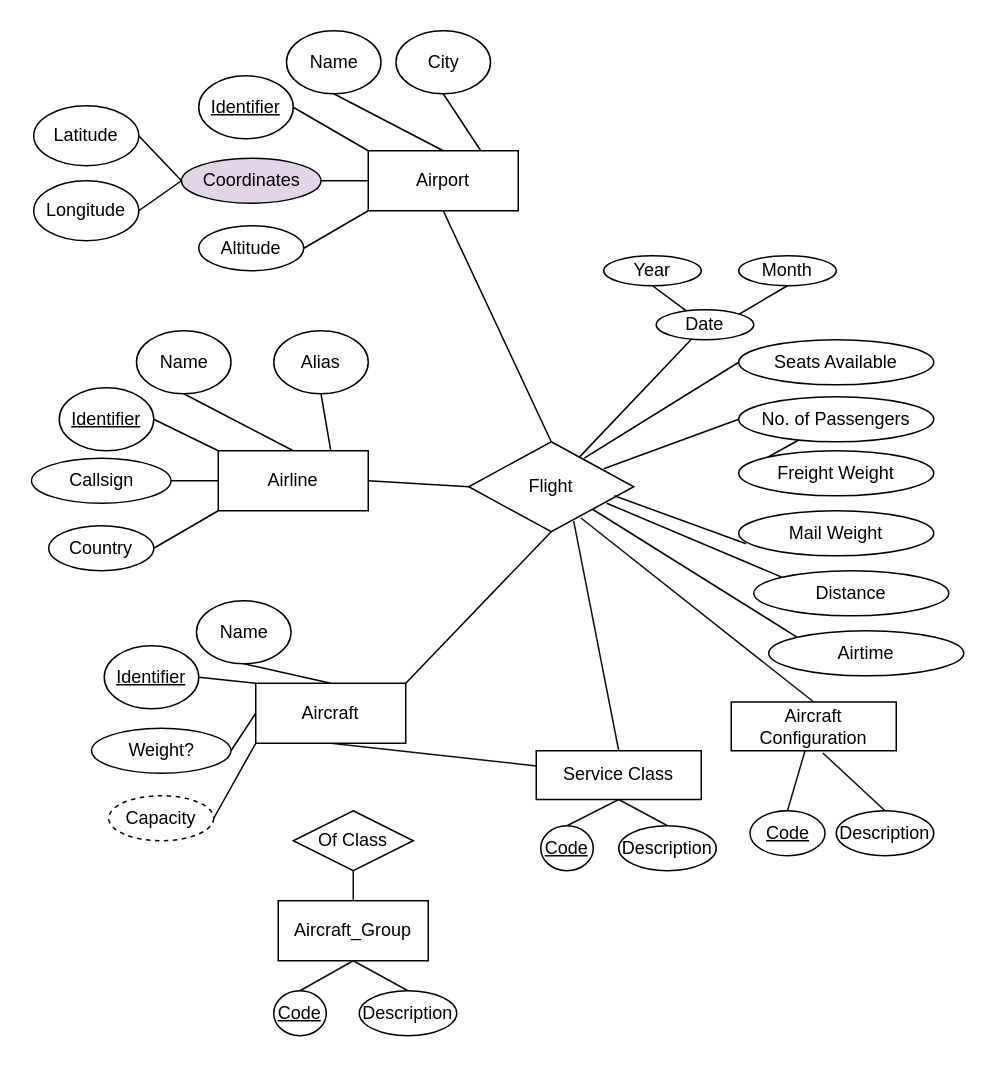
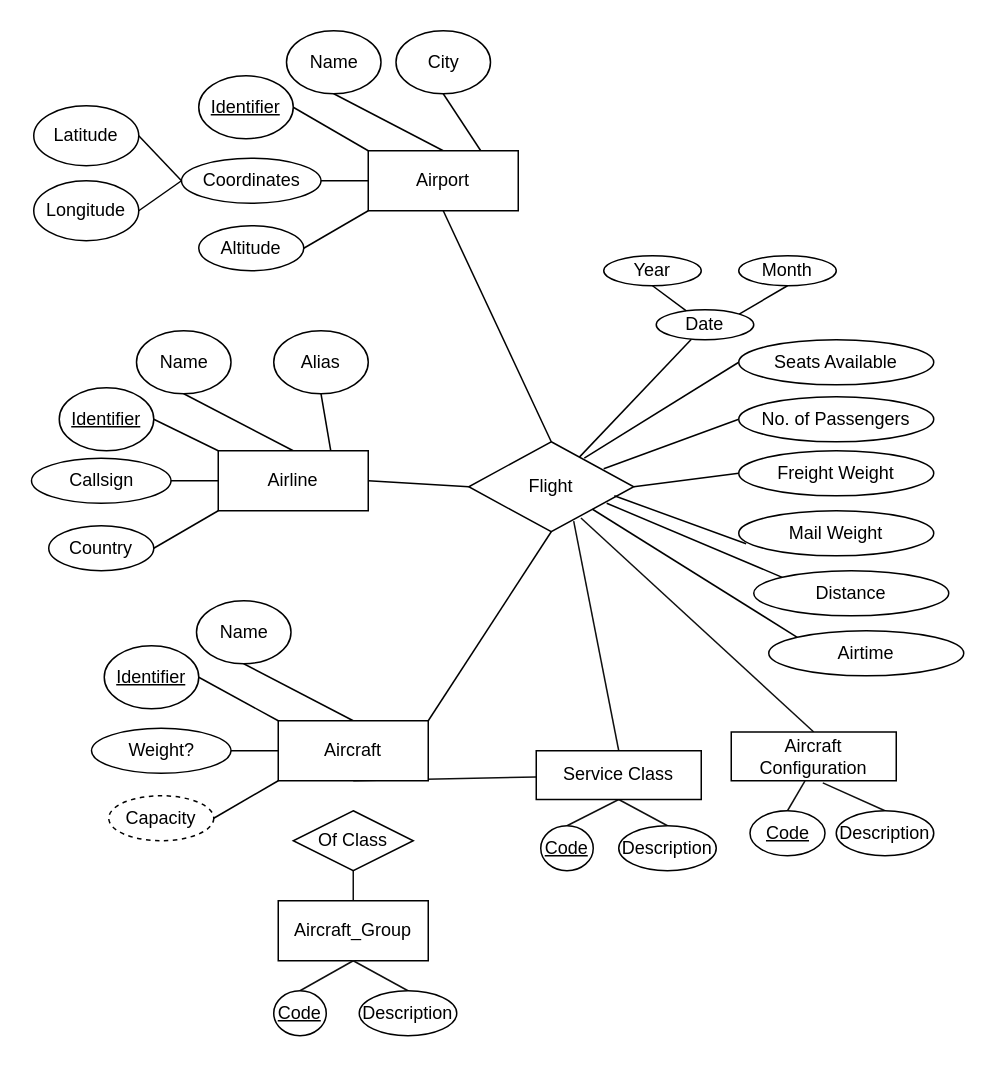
- <mxCell id="12" value="Coordinates" style="ellipse;whiteSpace=wrap;html=1;fillColor=#e1d5e7;" parent="1" vertex="1"><mxGeometry x="120.5" y="105" width="93" height="30" as="geometry" /></mxCell>
+ <mxCell id="12" value="Coordinates" style="ellipse;whiteSpace=wrap;html=1;" parent="1" vertex="1"><mxGeometry x="120.5" y="105" width="93" height="30" as="geometry" /></mxCell>
- <mxCell id="46" style="rounded=0;orthogonalLoop=1;jettySize=auto;html=1;exitX=0;exitY=0.5;exitDx=0;exitDy=0;endArrow=none;endFill=0;" parent="1" source="47" target="34" edge="1"><mxGeometry relative="1" as="geometry" /></mxCell>
+ <mxCell id="46" style="rounded=0;orthogonalLoop=1;jettySize=auto;html=1;exitX=0;exitY=0.5;exitDx=0;exitDy=0;entryX=1;entryY=0.5;entryDx=0;entryDy=0;endArrow=none;endFill=0;" parent="1" source="47" target="31" edge="1"><mxGeometry relative="1" as="geometry" /></mxCell>
- <mxCell id="41" value="Aircraft" style="whiteSpace=wrap;html=1;align=center;" parent="1" vertex="1"><mxGeometry x="170" y="455" width="100" height="40" as="geometry" /></mxCell>
+ <mxCell id="41" value="Aircraft" style="whiteSpace=wrap;html=1;align=center;" parent="1" vertex="1"><mxGeometry x="185" y="480" width="100" height="40" as="geometry" /></mxCell>
- <mxCell id="67" value="Aircraft Configuration" style="rounded=0;whiteSpace=wrap;html=1;" parent="1" vertex="1"><mxGeometry x="487" y="467.5" width="110" height="32.5" as="geometry" /></mxCell>
+ <mxCell id="67" value="Aircraft Configuration" style="rounded=0;whiteSpace=wrap;html=1;" parent="1" vertex="1"><mxGeometry x="487" y="487.5" width="110" height="32.5" as="geometry" /></mxCell>
